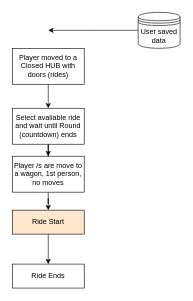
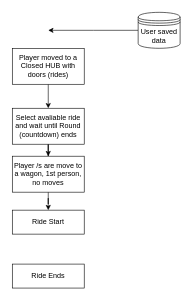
- <mxCell id="9" value="Ride Start&lt;br&gt;" style="rounded=0;whiteSpace=wrap;html=1;fillColor=#ffe6cc;" vertex="1" parent="1"><mxGeometry x="20" y="350" width="120" height="40" as="geometry" /></mxCell>
+ <mxCell id="9" value="Ride Start&lt;br&gt;" style="rounded=0;whiteSpace=wrap;html=1;" vertex="1" parent="1"><mxGeometry x="20" y="350" width="120" height="40" as="geometry" /></mxCell>
- <mxCell id="8" style="edgeStyle=orthogonalEdgeStyle;rounded=0;orthogonalLoop=1;jettySize=auto;html=1;" edge="1" parent="1" source="9" target="10"><mxGeometry relative="1" as="geometry" /></mxCell>
